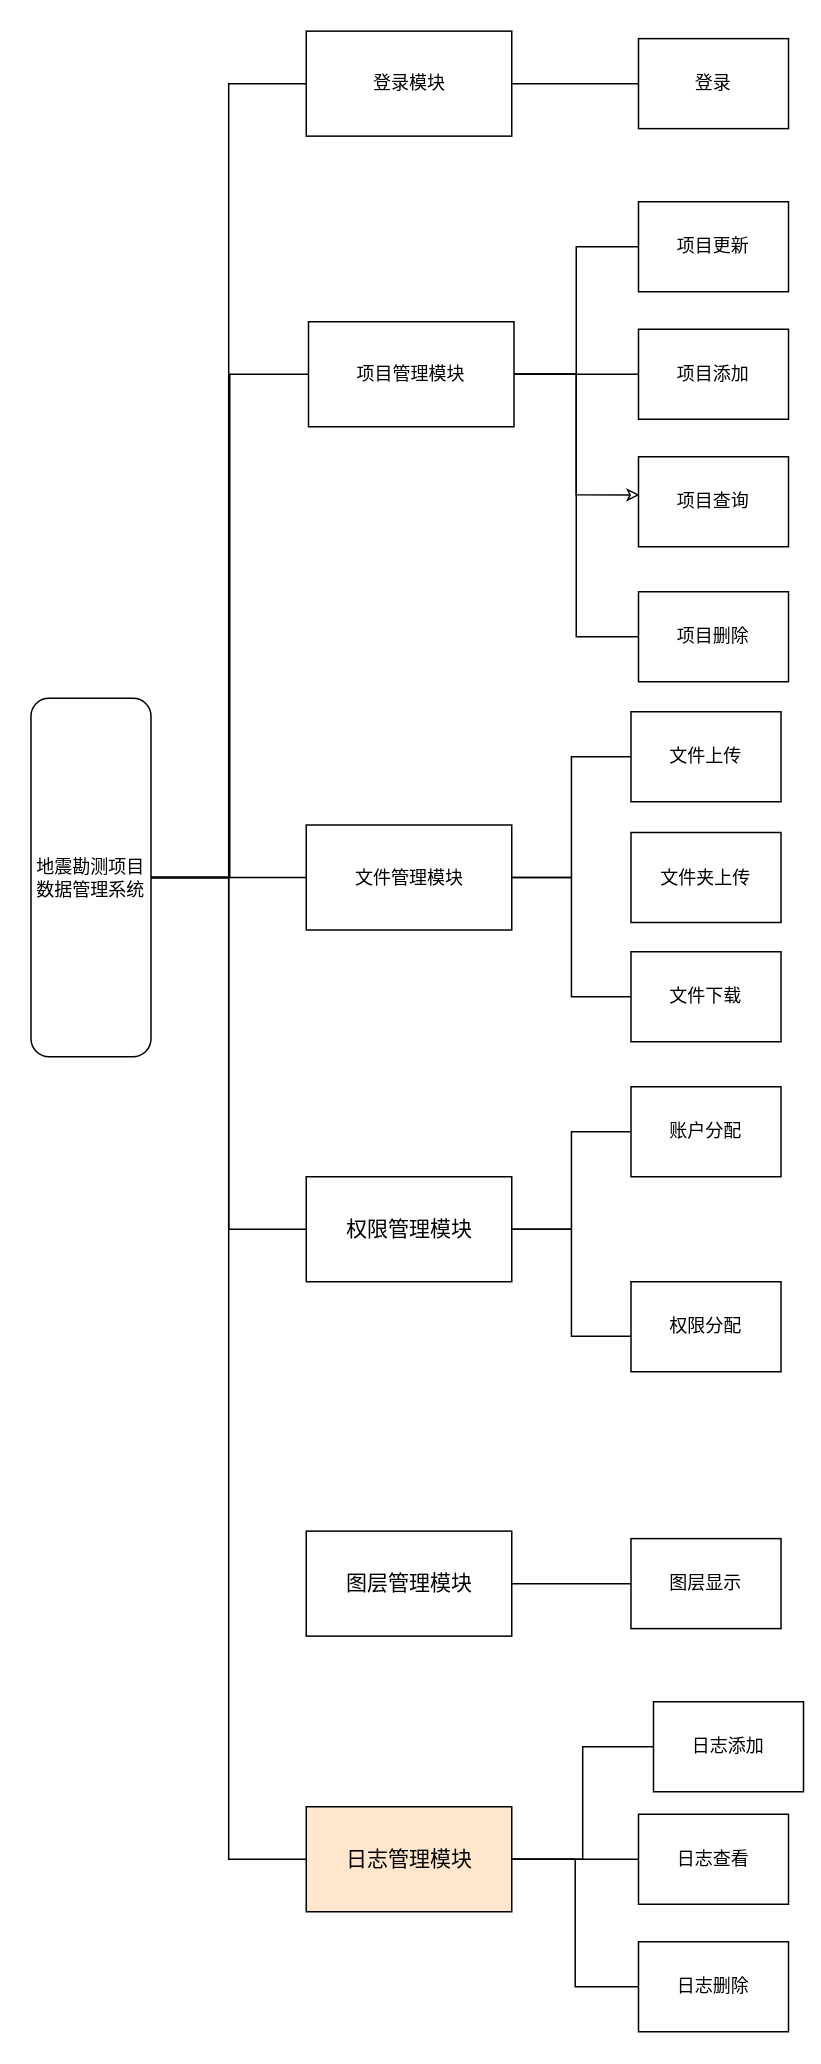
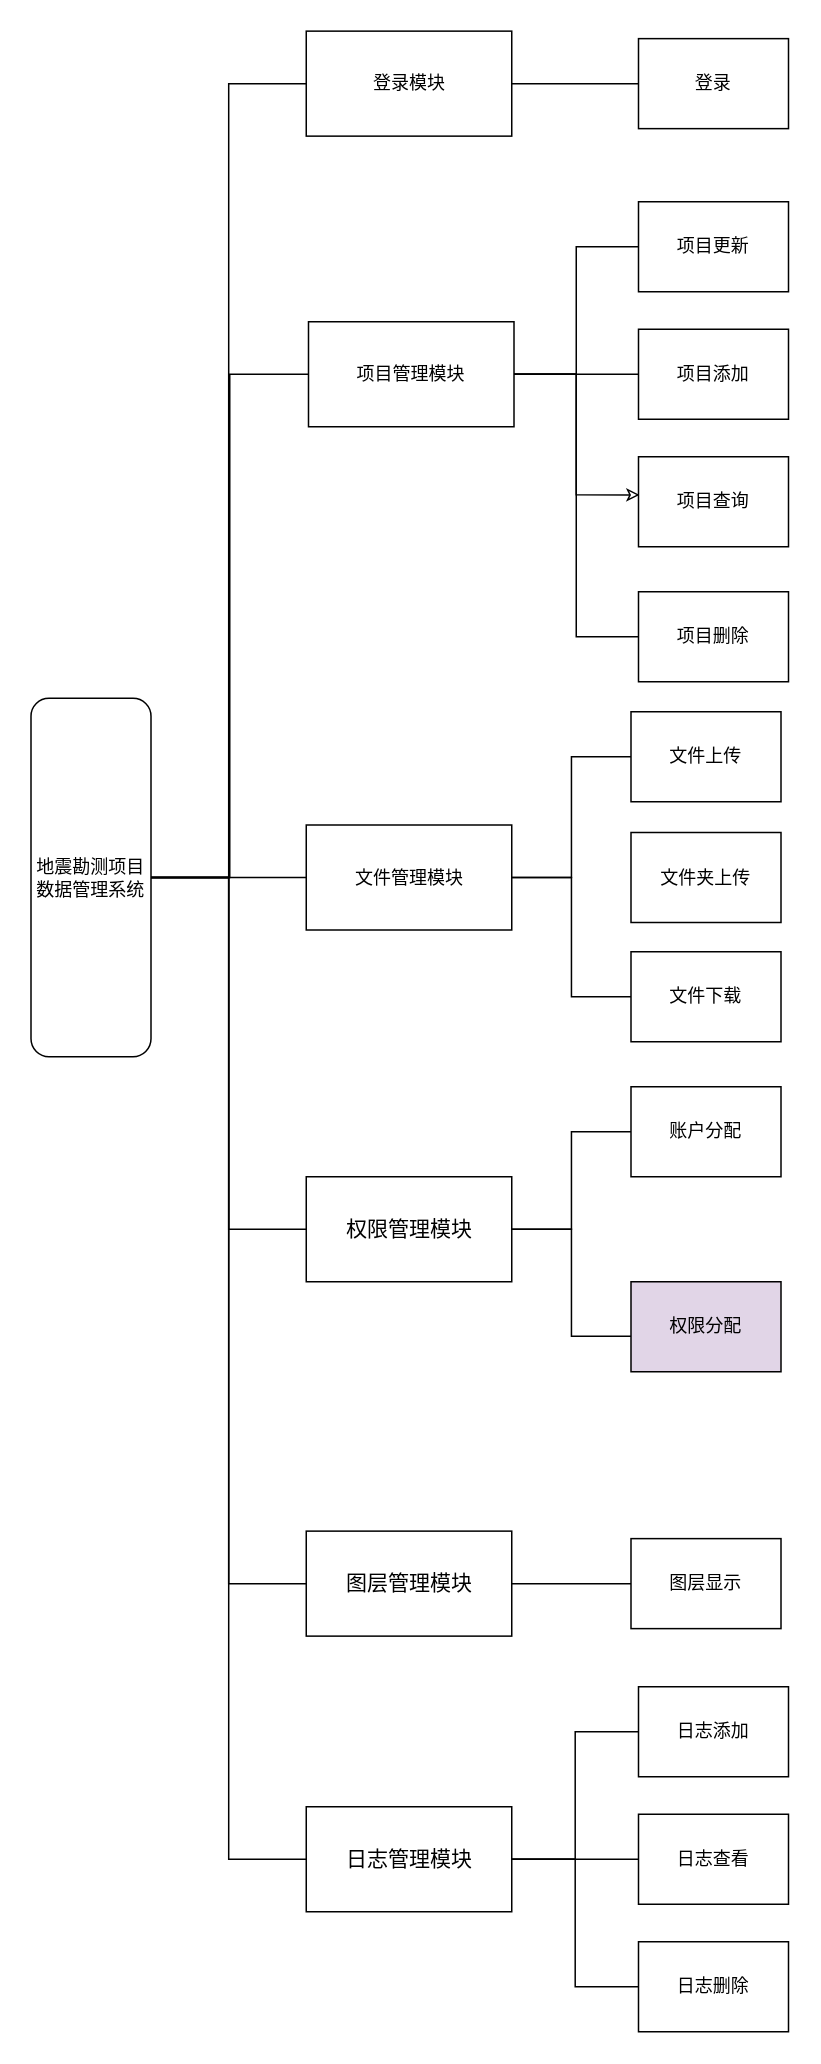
- <mxCell id="37" value="权限分配" style="rounded=0;whiteSpace=wrap;html=1;" vertex="1" parent="1"><mxGeometry x="420" y="854" width="100" height="60" as="geometry" /></mxCell>
+ <mxCell id="37" value="权限分配" style="rounded=0;whiteSpace=wrap;html=1;fillColor=#e1d5e7;" vertex="1" parent="1"><mxGeometry x="420" y="854" width="100" height="60" as="geometry" /></mxCell>
+ <mxCell id="4" style="edgeStyle=orthogonalEdgeStyle;rounded=0;orthogonalLoop=1;jettySize=auto;html=1;exitX=1;exitY=0.5;exitDx=0;exitDy=0;entryX=0;entryY=0.5;entryDx=0;entryDy=0;endArrow=none;endFill=0;" edge="1" parent="1" source="8" target="23"><mxGeometry relative="1" as="geometry" /></mxCell>
- <mxCell id="39" value="日志添加" style="rounded=0;whiteSpace=wrap;html=1;" vertex="1" parent="1"><mxGeometry x="435" y="1134" width="100" height="60" as="geometry" /></mxCell>
+ <mxCell id="39" value="日志添加" style="rounded=0;whiteSpace=wrap;html=1;" vertex="1" parent="1"><mxGeometry x="425" y="1124" width="100" height="60" as="geometry" /></mxCell>
- <mxCell id="27" value="&lt;span style=&quot;font-size: 14px&quot;&gt;日志管理模块&lt;/span&gt;" style="rounded=0;whiteSpace=wrap;html=1;fillColor=#ffe6cc;" vertex="1" parent="1"><mxGeometry x="203.5" y="1204" width="137" height="70" as="geometry" /></mxCell>
+ <mxCell id="27" value="&lt;span style=&quot;font-size: 14px&quot;&gt;日志管理模块&lt;/span&gt;" style="rounded=0;whiteSpace=wrap;html=1;" vertex="1" parent="1"><mxGeometry x="203.5" y="1204" width="137" height="70" as="geometry" /></mxCell>
